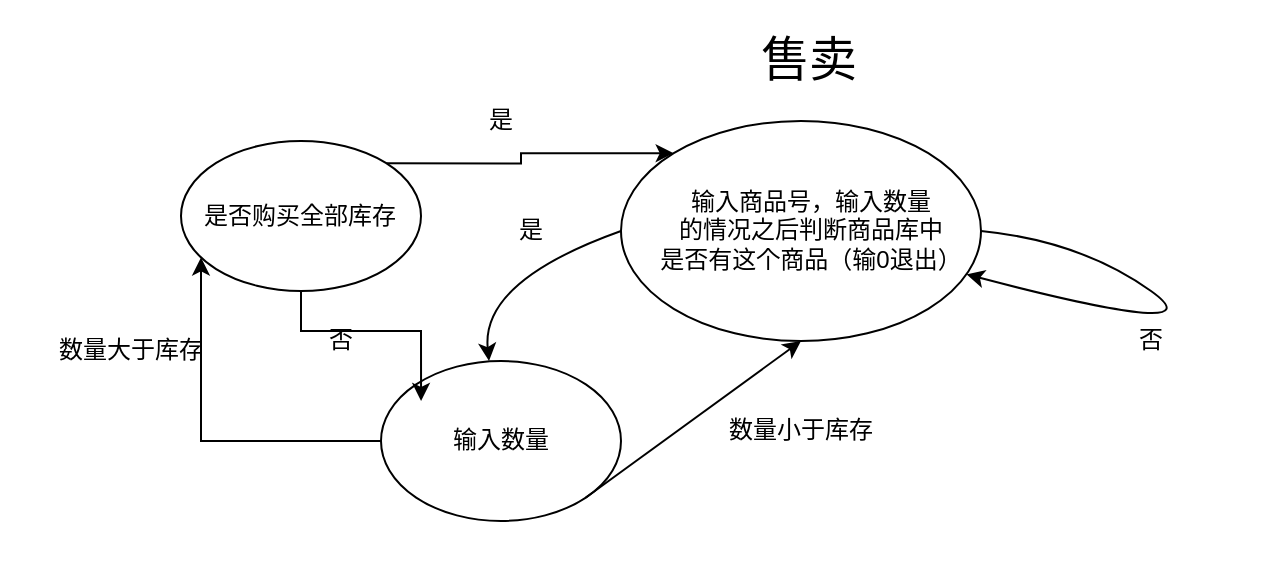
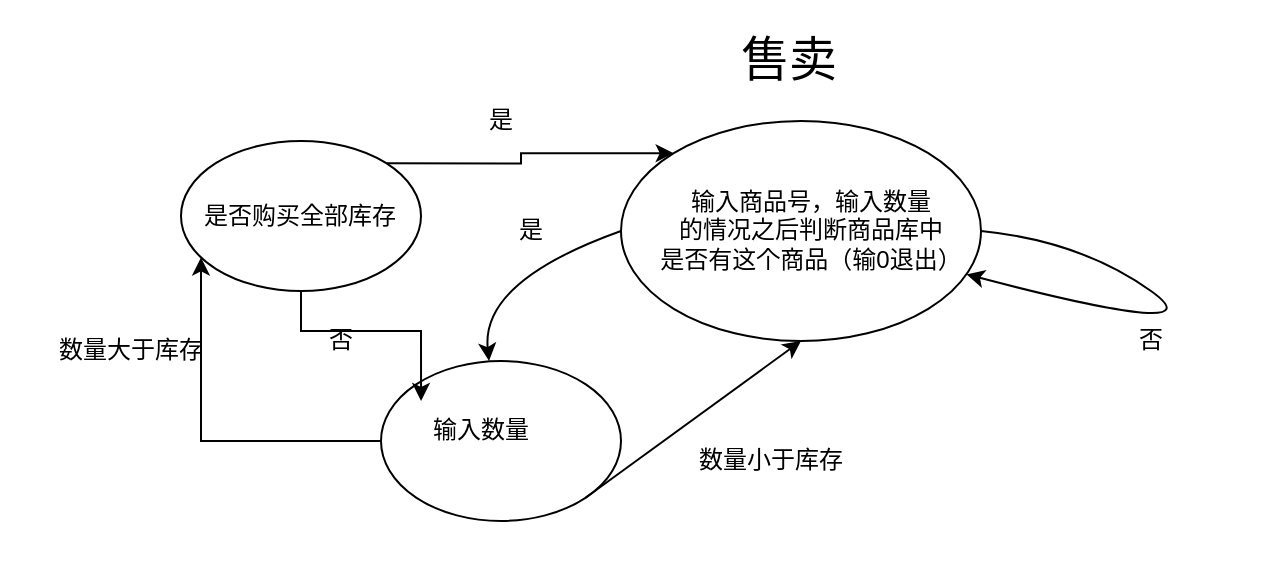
- <mxCell id="11" value="&lt;span style=&quot;font-size: 24px&quot;&gt;售卖&lt;/span&gt;" style="text;html=1;align=center;verticalAlign=middle;resizable=0;points=[];autosize=1;strokeColor=none;fillColor=none;" vertex="1" parent="1"><mxGeometry x="374" y="20" width="60" height="20" as="geometry" /></mxCell>
+ <mxCell id="11" value="&lt;span style=&quot;font-size: 24px&quot;&gt;售卖&lt;/span&gt;" style="text;html=1;align=center;verticalAlign=middle;resizable=0;points=[];autosize=1;strokeColor=none;fillColor=none;" vertex="1" parent="1"><mxGeometry x="364" y="20" width="60" height="20" as="geometry" /></mxCell>
- <mxCell id="13" value="数量小于库存" style="text;html=1;align=center;verticalAlign=middle;resizable=0;points=[];autosize=1;strokeColor=none;fillColor=none;" vertex="1" parent="1"><mxGeometry x="355" y="205" width="90" height="20" as="geometry" /></mxCell>
+ <mxCell id="13" value="数量小于库存" style="text;html=1;align=center;verticalAlign=middle;resizable=0;points=[];autosize=1;strokeColor=none;fillColor=none;" vertex="1" parent="1"><mxGeometry x="340" y="220" width="90" height="20" as="geometry" /></mxCell>
- <mxCell id="10" value="输入数量" style="text;html=1;resizable=0;autosize=1;align=center;verticalAlign=middle;points=[];fillColor=none;strokeColor=none;rounded=0;" vertex="1" parent="1"><mxGeometry x="220" y="210" width="60" height="20" as="geometry" /></mxCell>
+ <mxCell id="10" value="输入数量" style="text;html=1;resizable=0;autosize=1;align=center;verticalAlign=middle;points=[];fillColor=none;strokeColor=none;rounded=0;" vertex="1" parent="1"><mxGeometry x="210" y="205" width="60" height="20" as="geometry" /></mxCell>
